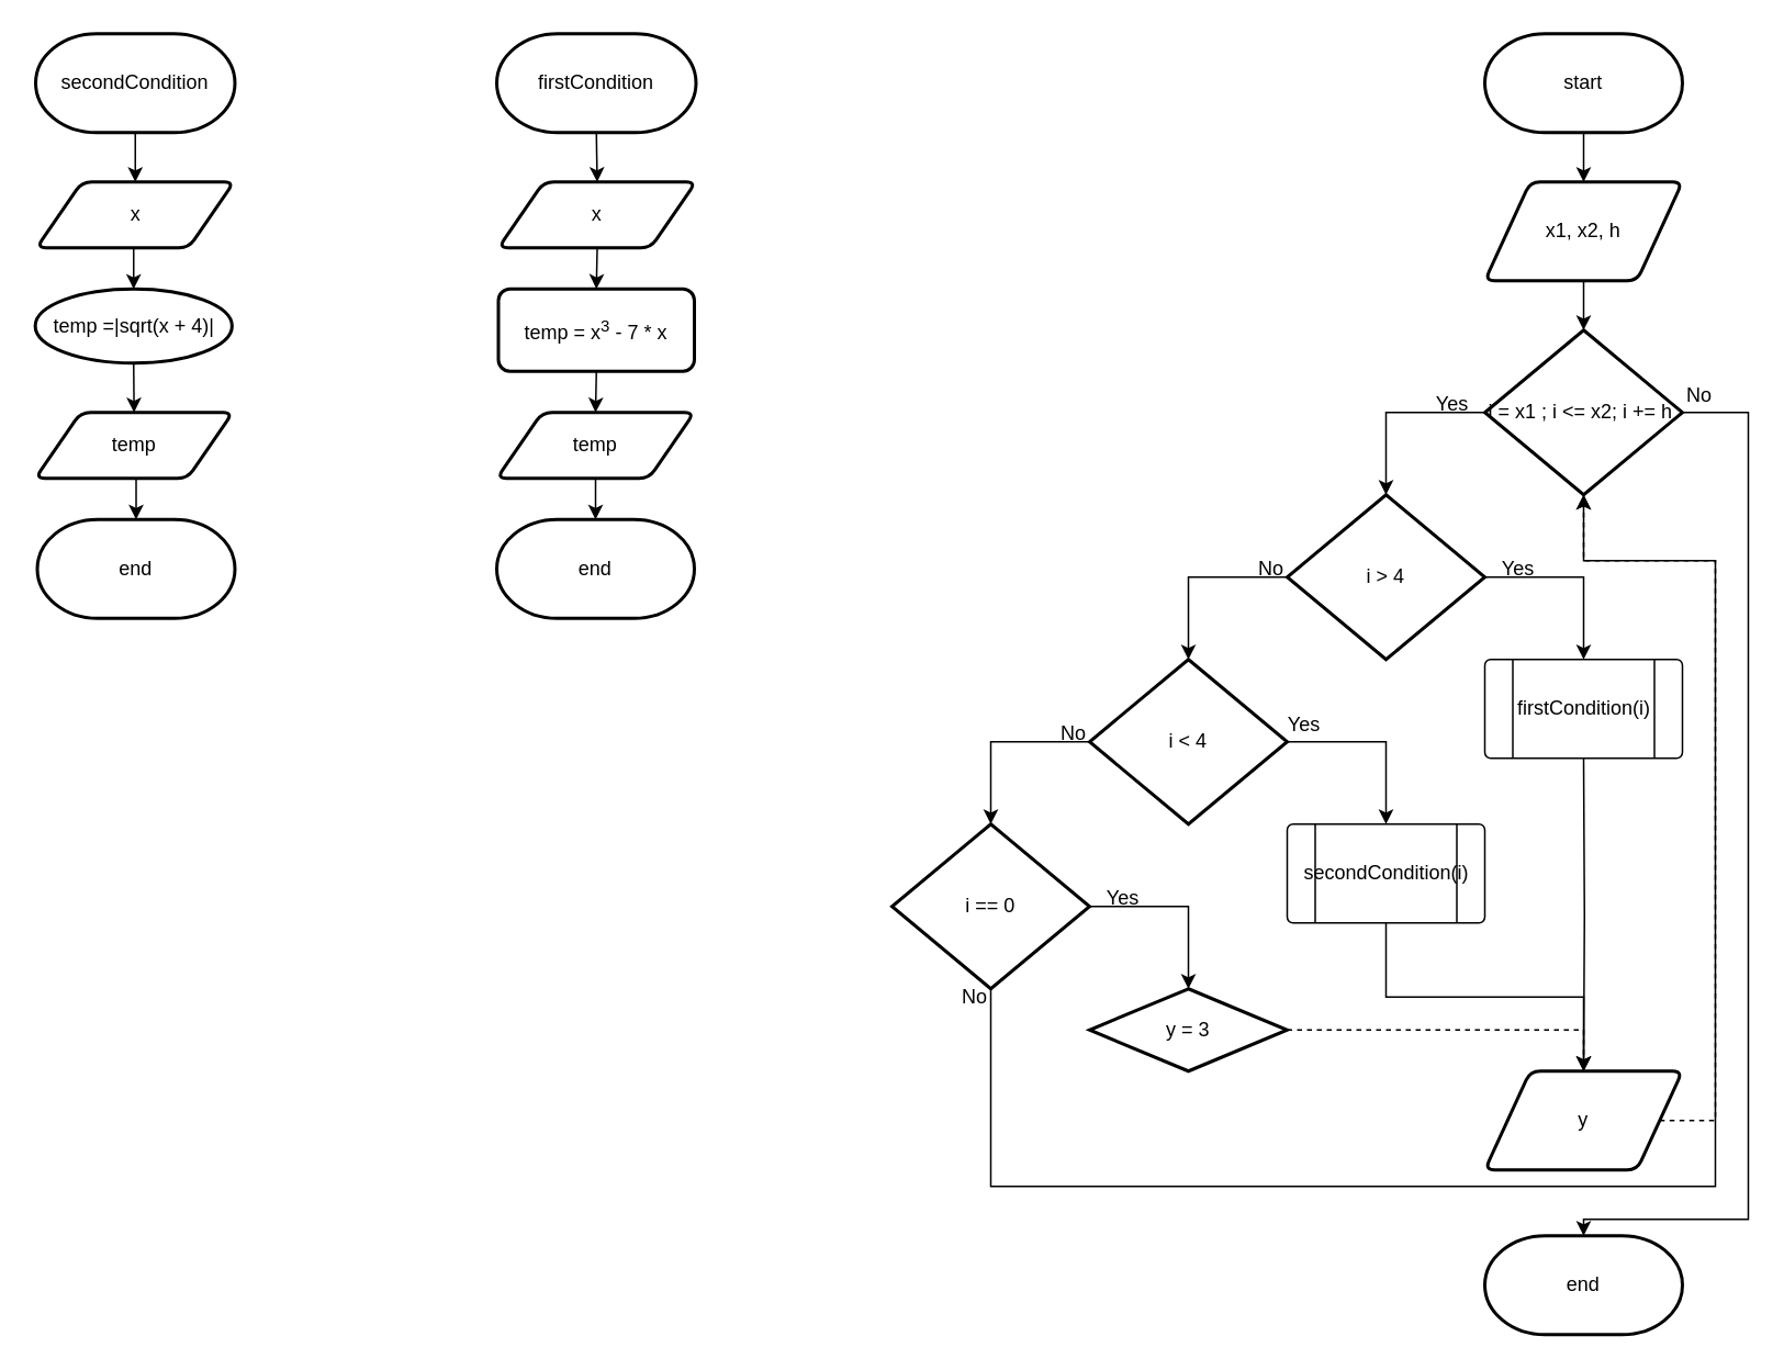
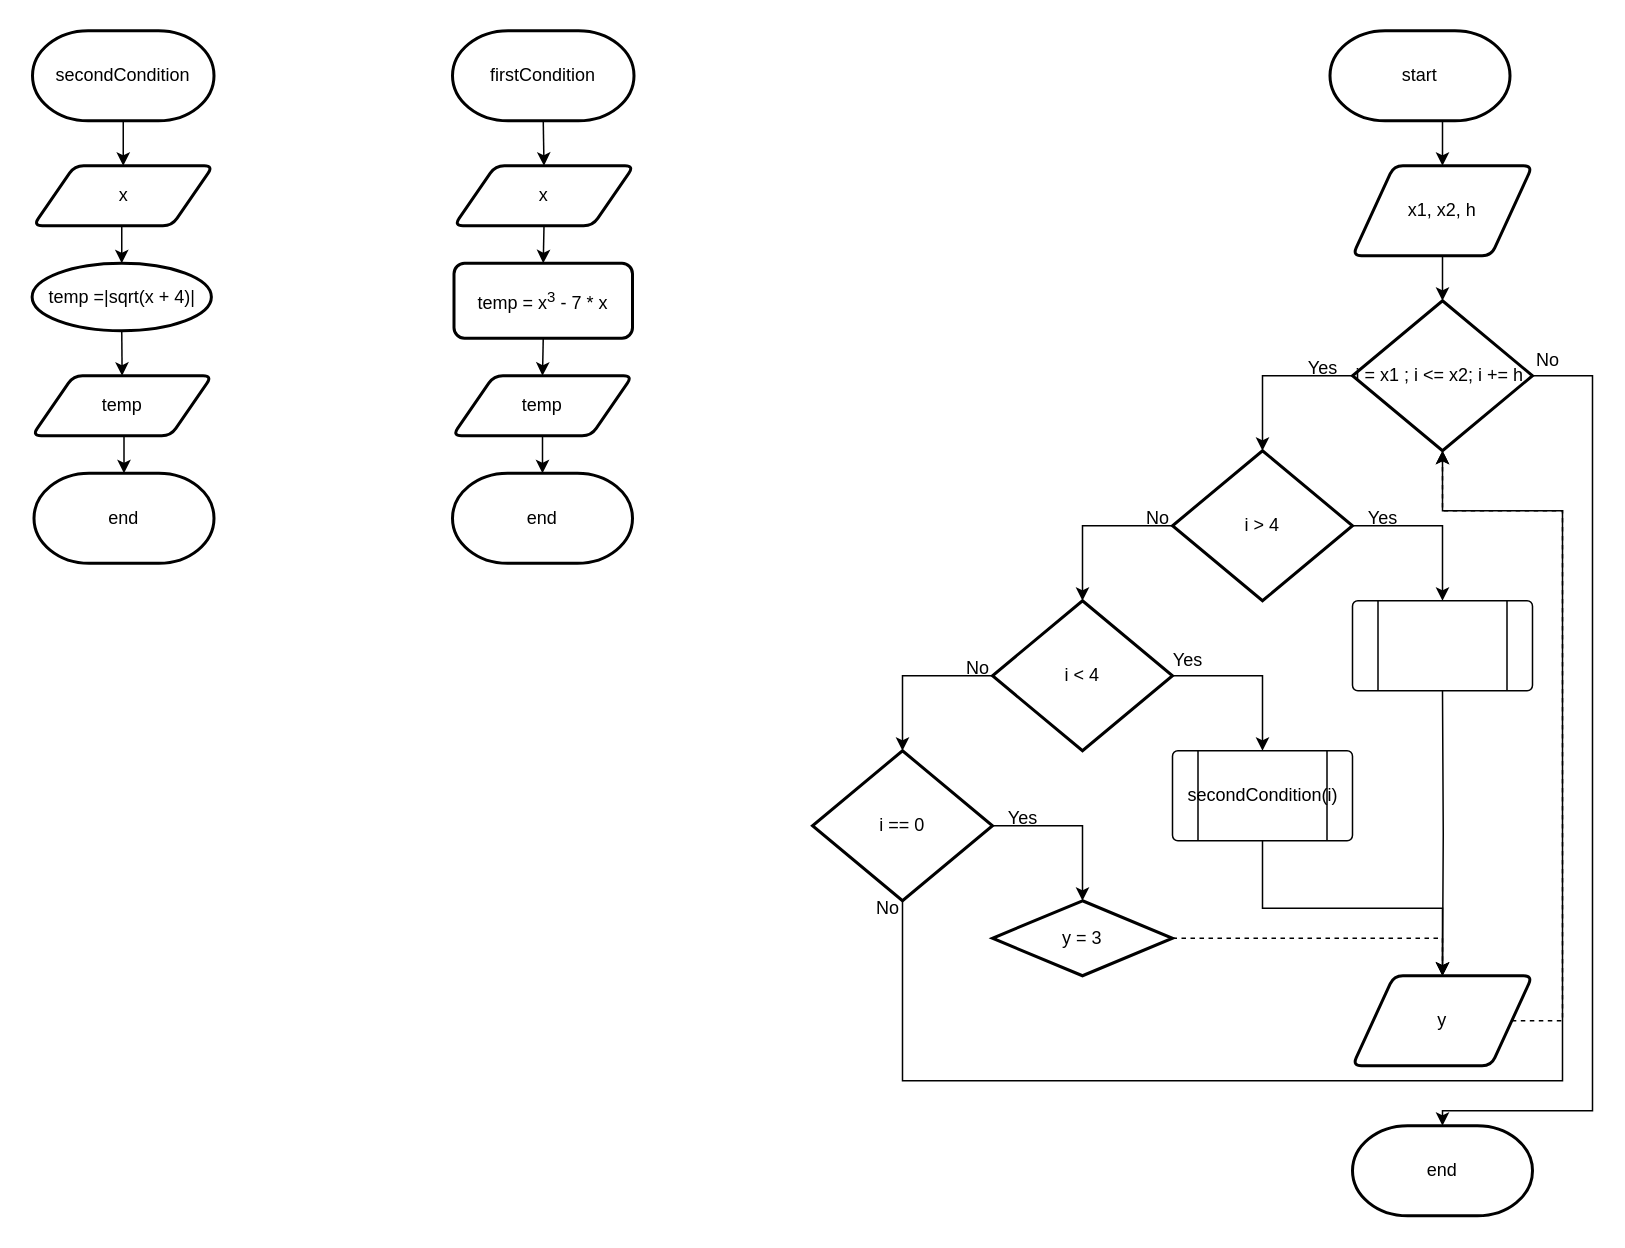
- <mxCell id="3" value="start" style="strokeWidth=2;html=1;shape=mxgraph.flowchart.terminator;whiteSpace=wrap;" vertex="1" parent="1"><mxGeometry x="901" width="120" height="60" as="geometry" y="20" /></mxCell>
+ <mxCell id="3" value="start" style="strokeWidth=2;html=1;shape=mxgraph.flowchart.terminator;whiteSpace=wrap;" vertex="1" parent="1"><mxGeometry x="886" y="20" width="120" height="60" as="geometry" /></mxCell>
- <mxCell id="35" value="firstCondition(i)" style="text;html=1;align=center;verticalAlign=middle;resizable=0;points=[];autosize=1;strokeColor=none;fillColor=none;" vertex="1" parent="1"><mxGeometry x="911" y="415" width="100" height="30" as="geometry" /></mxCell>
